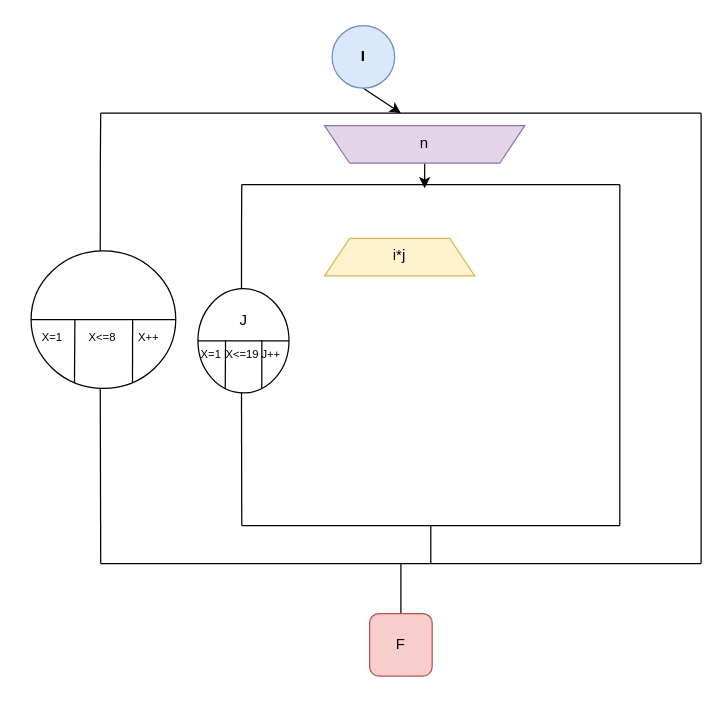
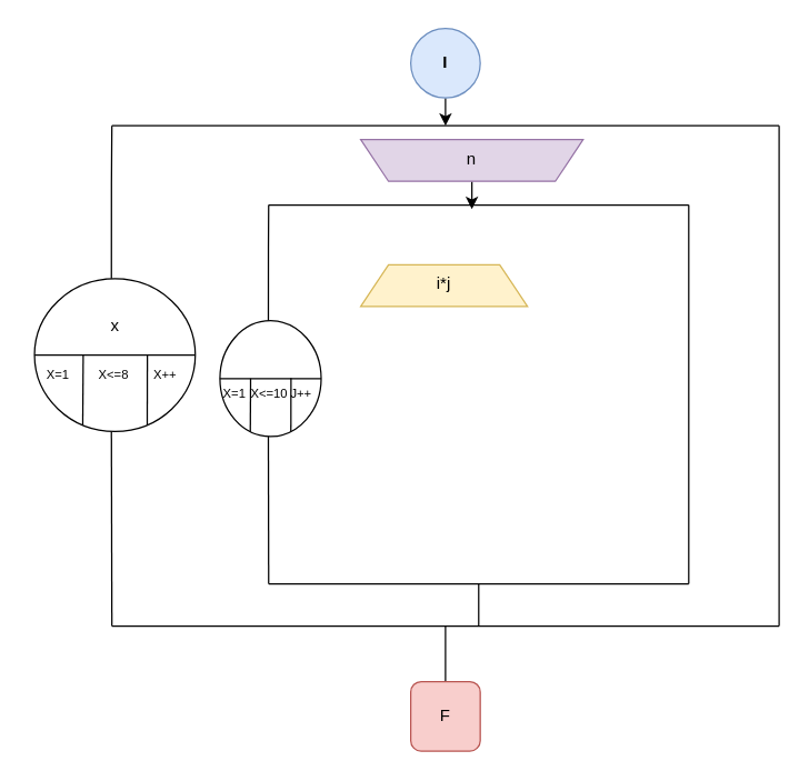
- <mxCell id="3" value="I" style="ellipse;whiteSpace=wrap;html=1;fontStyle=1;fillColor=#dae8fc;strokeColor=#6c8ebf;" parent="1" vertex="1"><mxGeometry x="265" y="20" width="50" height="50" as="geometry" /></mxCell>
+ <mxCell id="3" value="I" style="ellipse;whiteSpace=wrap;html=1;fontStyle=1;fillColor=#dae8fc;strokeColor=#6c8ebf;" parent="1" vertex="1"><mxGeometry x="295" y="20" width="50" height="50" as="geometry" /></mxCell>
+ <mxCell id="17" value="x" style="text;html=1;align=center;verticalAlign=middle;whiteSpace=wrap;rounded=0;fontFamily=Helvetica;fontSize=12;fontColor=default;" parent="10" vertex="1"><mxGeometry x="18.795" y="13.75" width="86.747" height="41.25" as="geometry" /></mxCell>
- <mxCell id="34" value="J" style="text;html=1;align=center;verticalAlign=middle;whiteSpace=wrap;rounded=0;fontFamily=Helvetica;fontSize=12;fontColor=default;" parent="27" vertex="1"><mxGeometry x="11.834" y="10.416" width="54.618" height="31.247" as="geometry" /></mxCell>
- <mxCell id="32" value="&lt;font style=&quot;font-size: 9px; font-weight: normal;&quot;&gt;X&amp;lt;=19&lt;/font&gt;" style="text;html=1;align=center;verticalAlign=middle;whiteSpace=wrap;rounded=0;fontSize=12;fontStyle=1;fontFamily=Helvetica;fontColor=default;" parent="27" vertex="1"><mxGeometry x="25.489" y="41.663" width="27.309" height="20.831" as="geometry" /></mxCell>
+ <mxCell id="32" value="&lt;font style=&quot;font-size: 9px; font-weight: normal;&quot;&gt;X&amp;lt;=10&lt;/font&gt;" style="text;html=1;align=center;verticalAlign=middle;whiteSpace=wrap;rounded=0;fontSize=12;fontStyle=1;fontFamily=Helvetica;fontColor=default;" parent="27" vertex="1"><mxGeometry x="25.489" y="41.663" width="27.309" height="20.831" as="geometry" /></mxCell>
